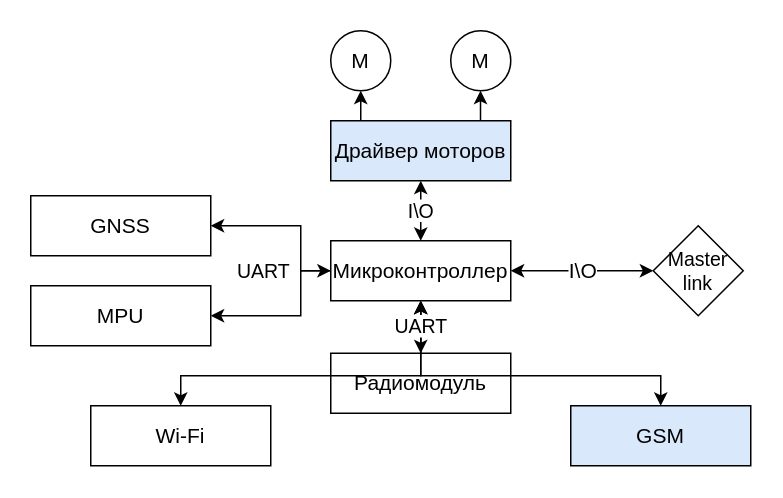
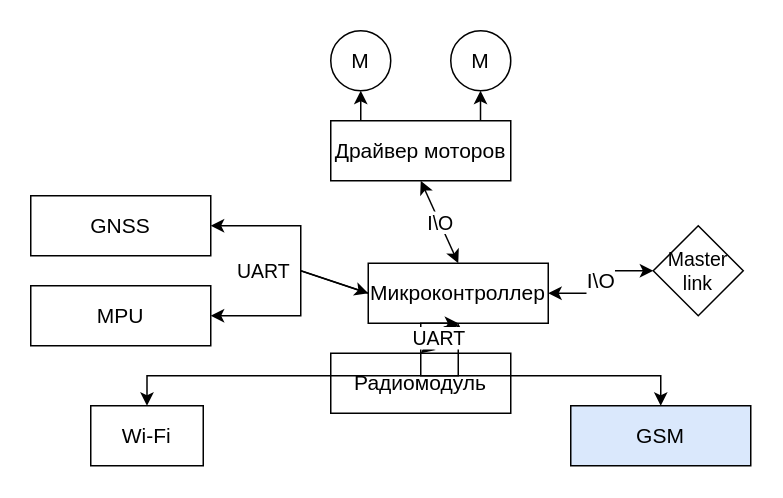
- <mxCell id="6" value="&lt;font style=&quot;font-size: 14px;&quot;&gt;Драйвер моторов&lt;/font&gt;" style="rounded=0;whiteSpace=wrap;html=1;fontSize=14;fillColor=#dae8fc;" vertex="1" parent="1"><mxGeometry x="220" y="80" width="120" height="40" as="geometry" /></mxCell>
+ <mxCell id="6" value="&lt;font style=&quot;font-size: 14px;&quot;&gt;Драйвер моторов&lt;/font&gt;" style="rounded=0;whiteSpace=wrap;html=1;fontSize=14;" vertex="1" parent="1"><mxGeometry x="220" y="80" width="120" height="40" as="geometry" /></mxCell>
- <mxCell id="5" value="&lt;font style=&quot;font-size: 14px;&quot;&gt;Микроконтроллер&lt;/font&gt;" style="rounded=0;whiteSpace=wrap;html=1;fontSize=14;" vertex="1" parent="1"><mxGeometry x="220" y="160" width="120" height="40" as="geometry" /></mxCell>
+ <mxCell id="5" value="&lt;font style=&quot;font-size: 14px;&quot;&gt;Микроконтроллер&lt;/font&gt;" style="rounded=0;whiteSpace=wrap;html=1;fontSize=14;" vertex="1" parent="1"><mxGeometry x="245" y="175" width="120" height="40" as="geometry" /></mxCell>
- <mxCell id="11" value="&lt;font style=&quot;font-size: 14px;&quot;&gt;Wi-Fi&lt;/font&gt;" style="rounded=0;whiteSpace=wrap;html=1;fontSize=14;" vertex="1" parent="1"><mxGeometry x="60" y="270" width="120" height="40" as="geometry" /></mxCell>
+ <mxCell id="11" value="&lt;font style=&quot;font-size: 14px;&quot;&gt;Wi-Fi&lt;/font&gt;" style="rounded=0;whiteSpace=wrap;html=1;fontSize=14;" vertex="1" parent="1"><mxGeometry x="60" y="270" width="75" height="40" as="geometry" /></mxCell>
